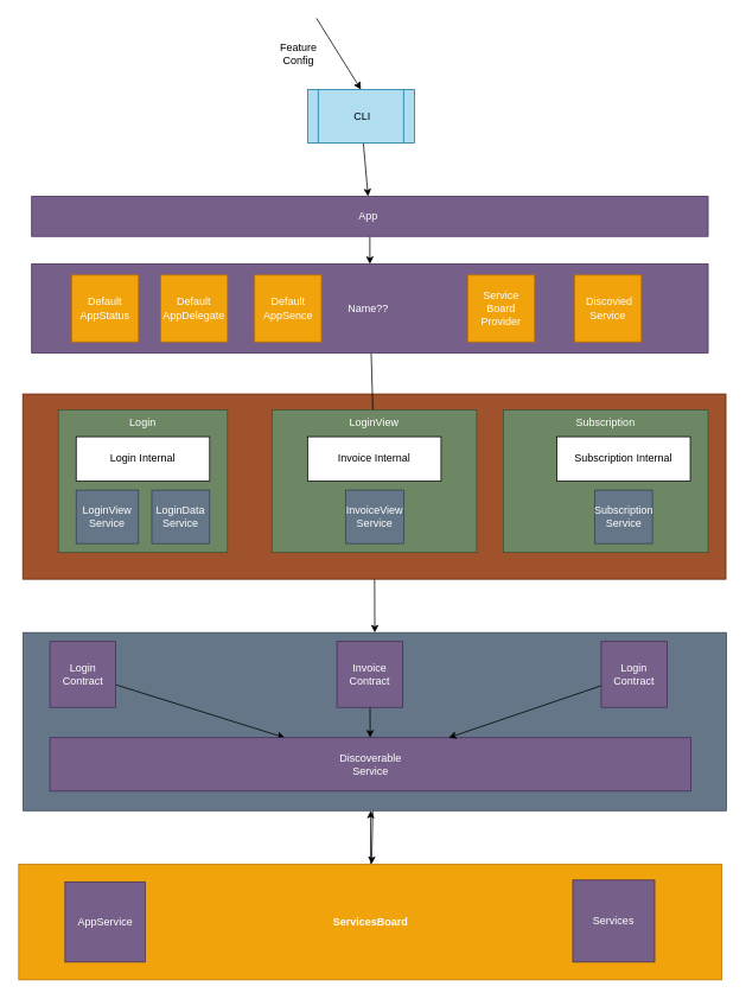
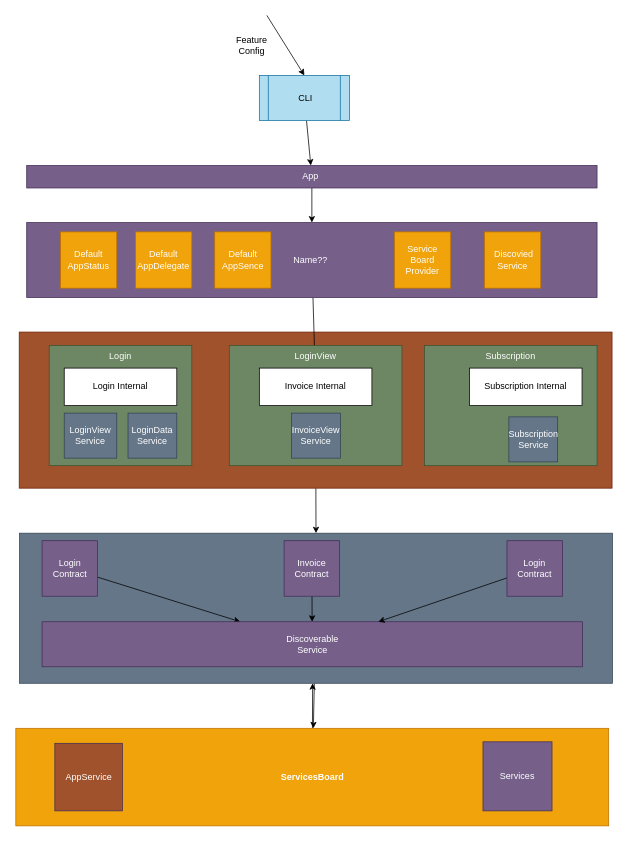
- <mxCell id="37" value="App&amp;nbsp;" style="rounded=0;whiteSpace=wrap;html=1;strokeColor=#432D57;fillColor=#76608a;fontColor=#ffffff;" vertex="1" parent="1"><mxGeometry x="35" y="220" width="760" height="45" as="geometry" /></mxCell>
+ <mxCell id="37" value="App&amp;nbsp;" style="rounded=0;whiteSpace=wrap;html=1;strokeColor=#432D57;fillColor=#76608a;fontColor=#ffffff;" vertex="1" parent="1"><mxGeometry x="35" y="220" width="760" height="30" as="geometry" /></mxCell>
- <mxCell id="29" value="Subscription&lt;br&gt;Service" style="rounded=0;whiteSpace=wrap;html=1;fillColor=#647687;strokeColor=#314354;fontColor=#ffffff;" vertex="1" parent="1"><mxGeometry x="667.5" y="550" width="65" height="60" as="geometry" /></mxCell>
+ <mxCell id="29" value="Subscription&lt;br&gt;Service" style="rounded=0;whiteSpace=wrap;html=1;fillColor=#647687;strokeColor=#314354;fontColor=#ffffff;" vertex="1" parent="1"><mxGeometry x="677.5" y="555" width="65" height="60" as="geometry" /></mxCell>
- <mxCell id="38" value="AppService" style="whiteSpace=wrap;html=1;aspect=fixed;fillColor=#76608a;strokeColor=#432D57;fontColor=#ffffff;" vertex="1" parent="1"><mxGeometry x="72.5" y="990" width="90" height="90" as="geometry" /></mxCell>
+ <mxCell id="38" value="AppService" style="whiteSpace=wrap;html=1;aspect=fixed;fillColor=#a0522d;strokeColor=#432D57;fontColor=#ffffff;" vertex="1" parent="1"><mxGeometry x="72.5" y="990" width="90" height="90" as="geometry" /></mxCell>
